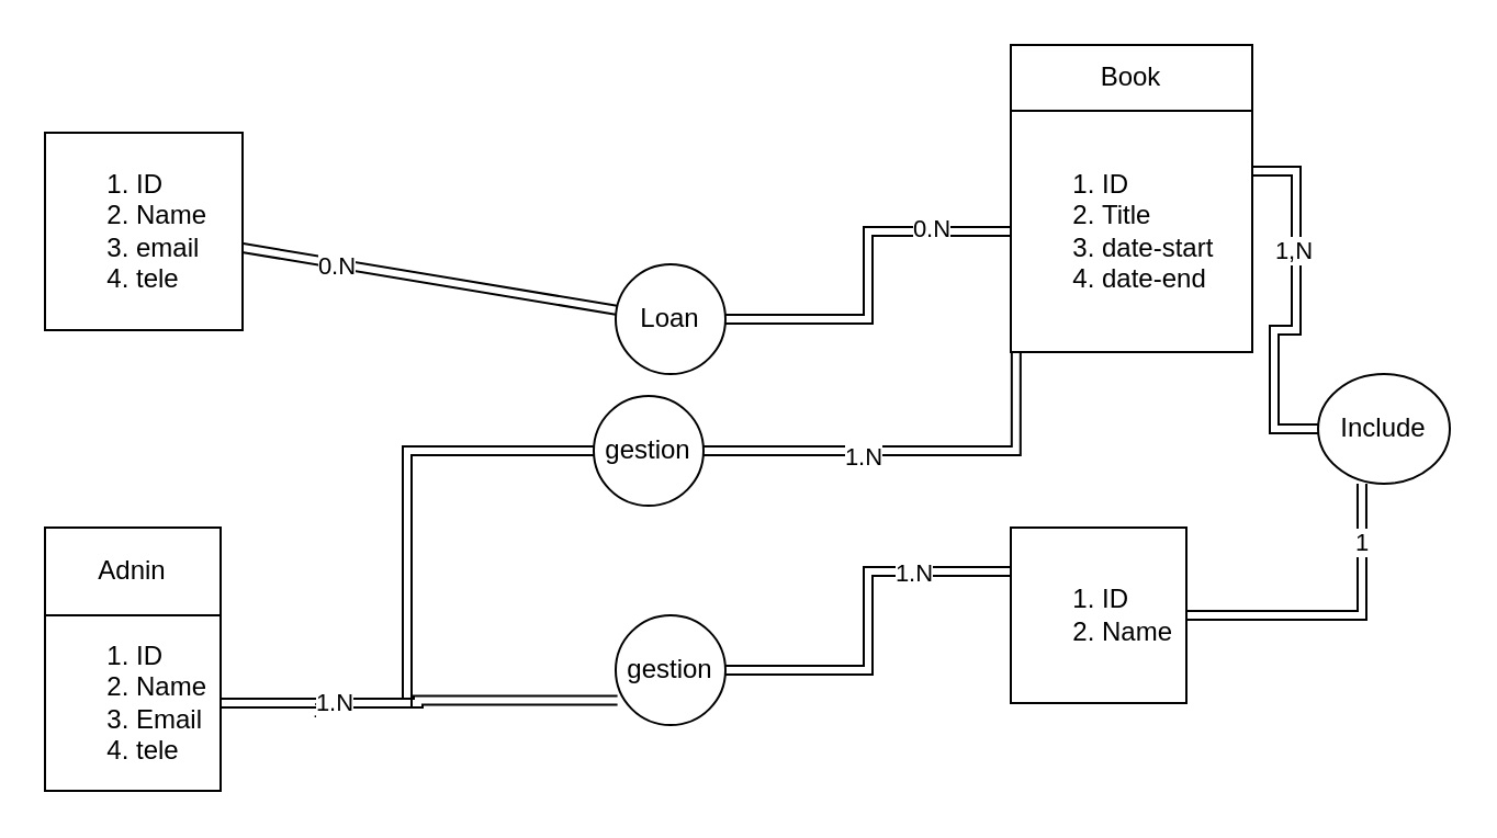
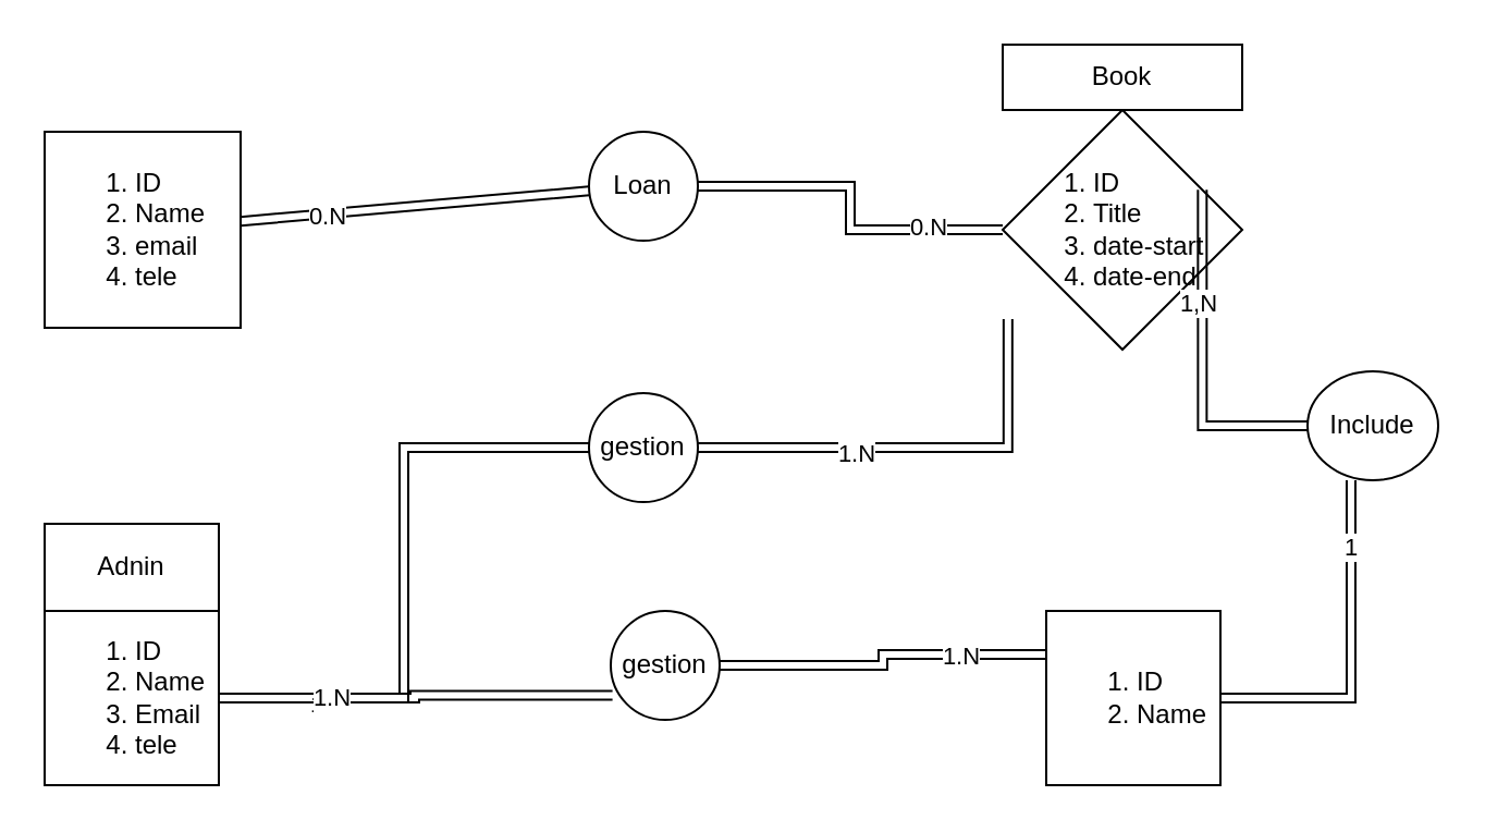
- <mxCell id="11" value="&lt;ol&gt;&lt;li&gt;ID&lt;/li&gt;&lt;li&gt;Title&lt;/li&gt;&lt;li&gt;date-start&lt;/li&gt;&lt;li&gt;date-end&lt;/li&gt;&lt;/ol&gt;" style="whiteSpace=wrap;html=1;aspect=fixed;align=left;" vertex="1" parent="1"><mxGeometry x="460" y="50" width="110" height="110" as="geometry" /></mxCell>
+ <mxCell id="11" value="&lt;ol&gt;&lt;li&gt;ID&lt;/li&gt;&lt;li&gt;Title&lt;/li&gt;&lt;li&gt;date-start&lt;/li&gt;&lt;li&gt;date-end&lt;/li&gt;&lt;/ol&gt;" style="rhombus;whiteSpace=wrap;html=1;aspect=fixed;align=left;" vertex="1" parent="1"><mxGeometry x="460" y="50" width="110" height="110" as="geometry" /></mxCell>
- <mxCell id="10" value="Loan" style="ellipse;whiteSpace=wrap;html=1;aspect=fixed;" vertex="1" parent="1"><mxGeometry x="280" y="120" width="50" height="50" as="geometry" /></mxCell>
+ <mxCell id="10" value="Loan" style="ellipse;whiteSpace=wrap;html=1;aspect=fixed;" vertex="1" parent="1"><mxGeometry x="270" y="60" width="50" height="50" as="geometry" /></mxCell>
- <mxCell id="22" value="&lt;ol&gt;&lt;li&gt;ID&lt;/li&gt;&lt;li&gt;Name&lt;/li&gt;&lt;/ol&gt;" style="whiteSpace=wrap;html=1;aspect=fixed;align=left;" vertex="1" parent="1"><mxGeometry x="460" y="240" width="80" height="80" as="geometry" /></mxCell>
+ <mxCell id="22" value="&lt;ol&gt;&lt;li&gt;ID&lt;/li&gt;&lt;li&gt;Name&lt;/li&gt;&lt;/ol&gt;" style="whiteSpace=wrap;html=1;aspect=fixed;align=left;" vertex="1" parent="1"><mxGeometry x="480" y="280" width="80" height="80" as="geometry" /></mxCell>
